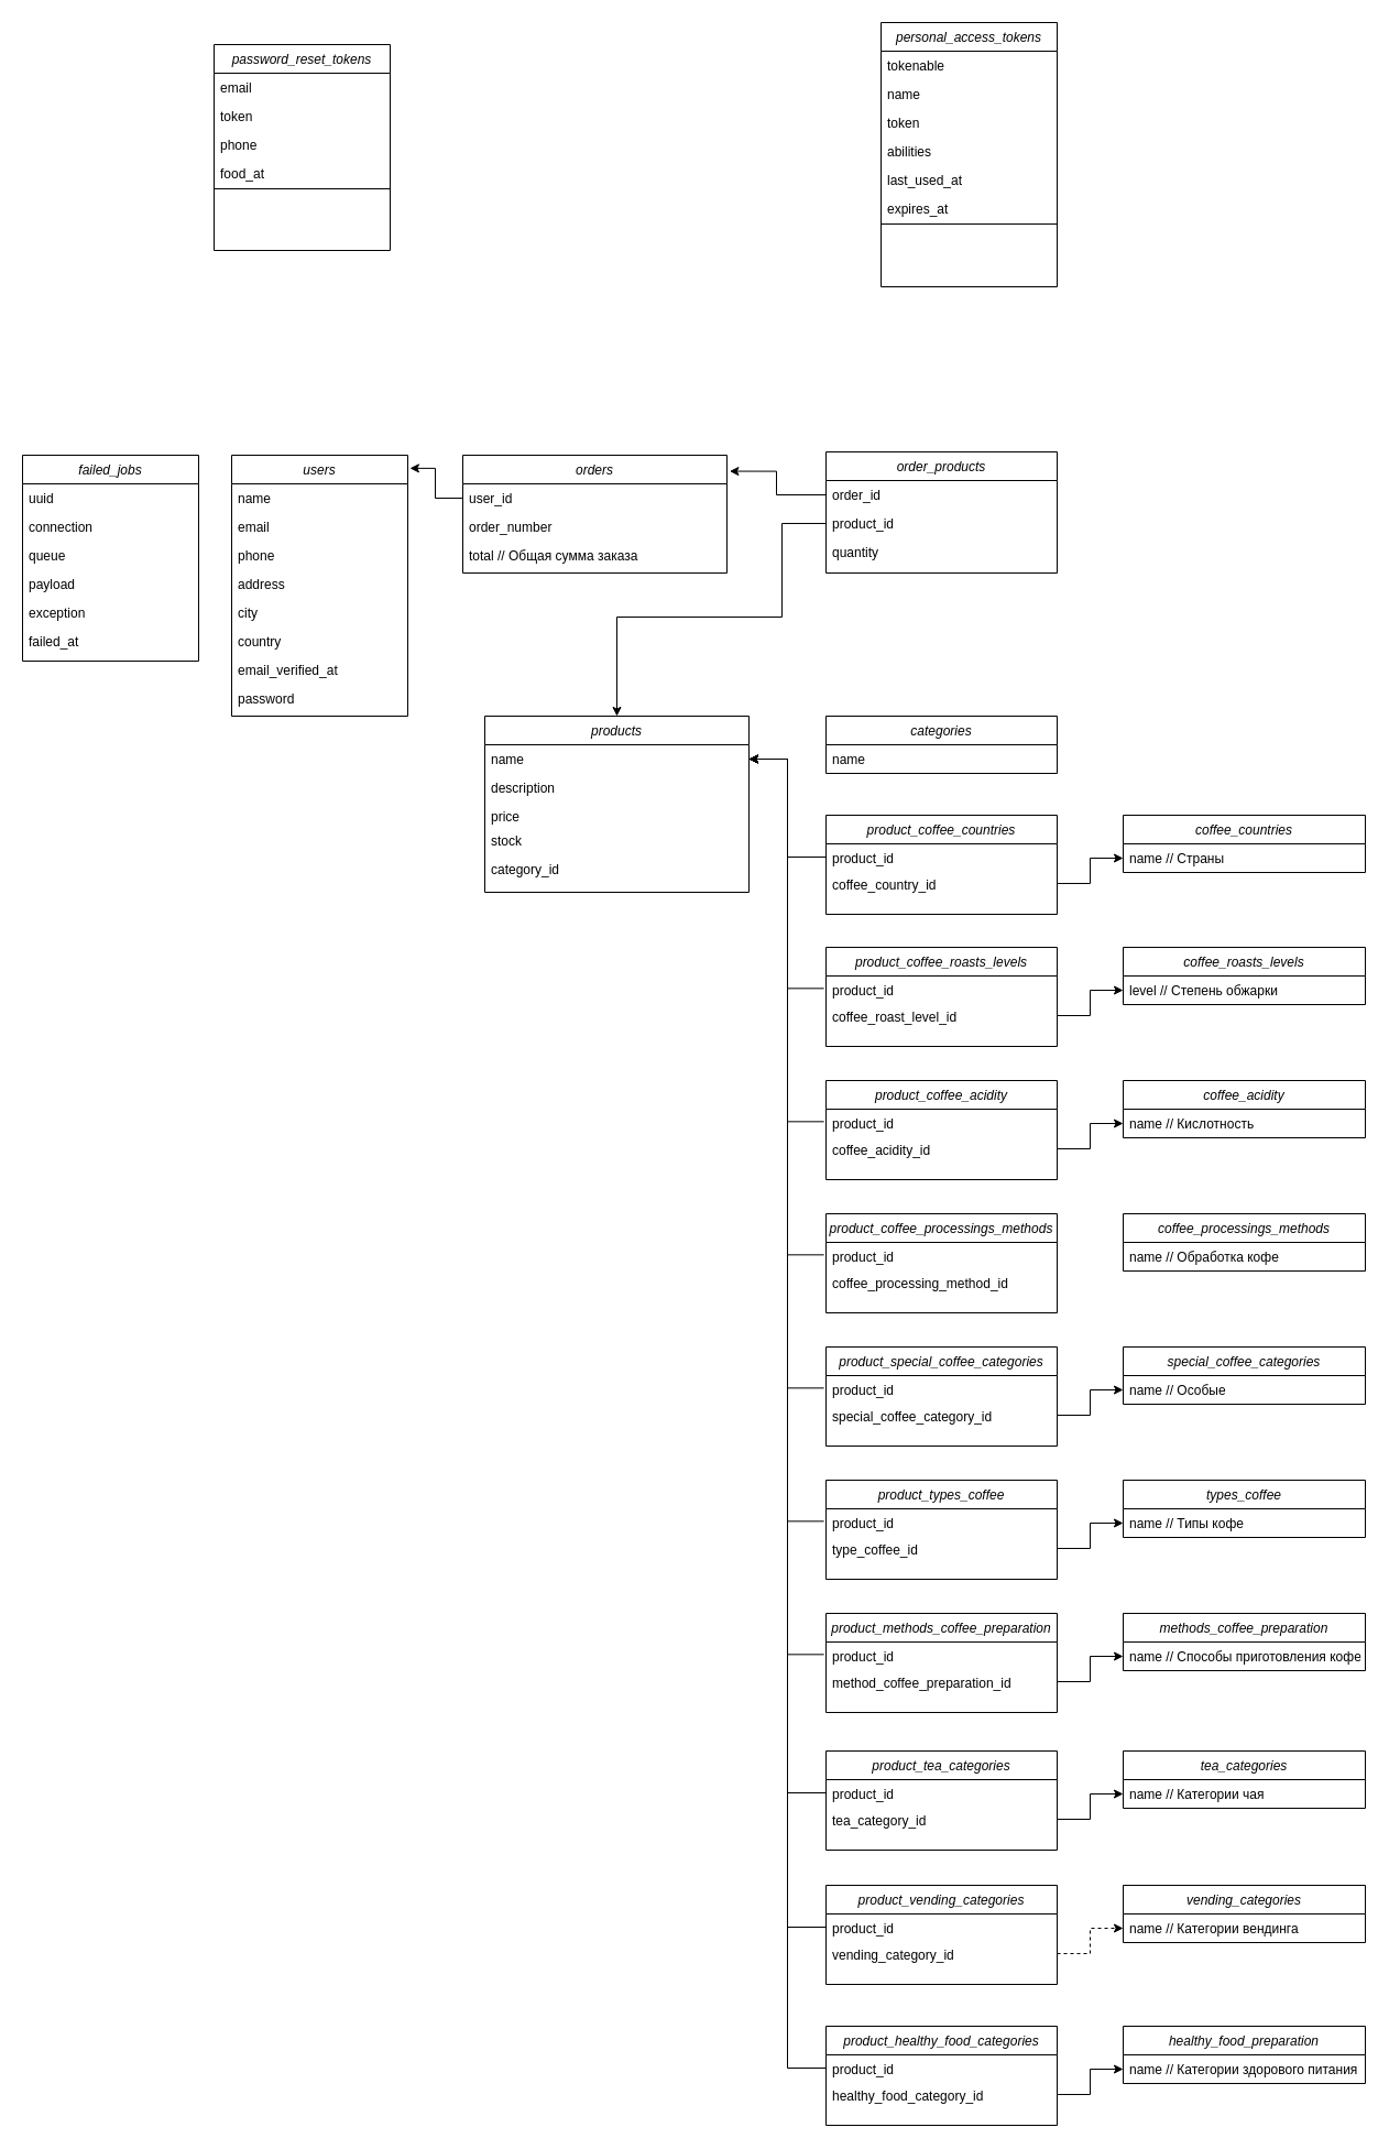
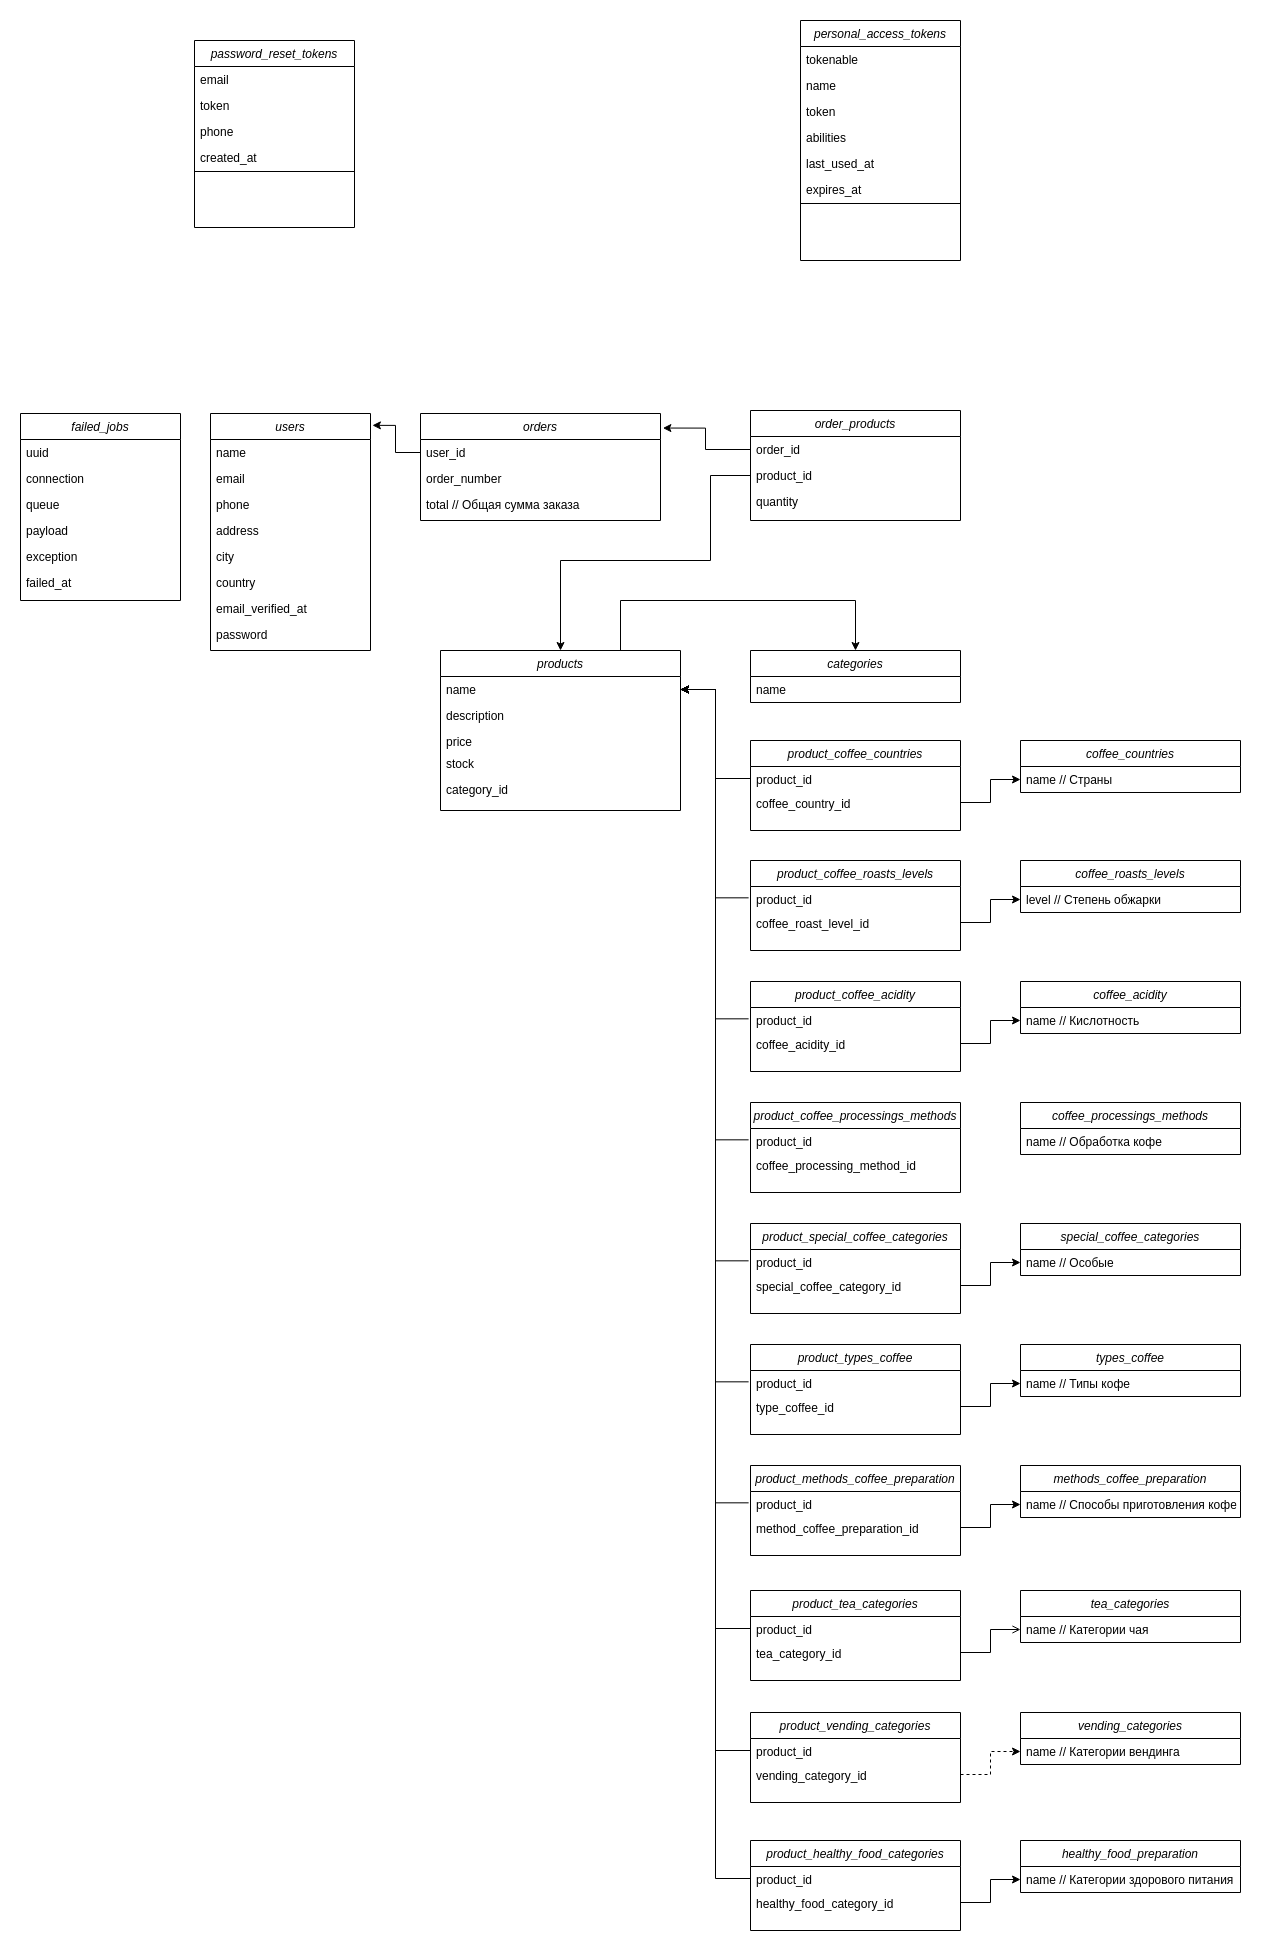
- <mxCell id="15" value="food_at" style="text;align=left;verticalAlign=top;spacingLeft=4;spacingRight=4;overflow=hidden;rotatable=0;points=[[0,0.5],[1,0.5]];portConstraint=eastwest;rounded=0;shadow=0;html=0;" parent="11" vertex="1"><mxGeometry y="104" width="160" height="26" as="geometry" /></mxCell>
+ <mxCell id="15" value="created_at" style="text;align=left;verticalAlign=top;spacingLeft=4;spacingRight=4;overflow=hidden;rotatable=0;points=[[0,0.5],[1,0.5]];portConstraint=eastwest;rounded=0;shadow=0;html=0;" parent="11" vertex="1"><mxGeometry y="104" width="160" height="26" as="geometry" /></mxCell>
+ <mxCell id="51" style="edgeStyle=orthogonalEdgeStyle;rounded=0;orthogonalLoop=1;jettySize=auto;html=1;entryX=0.5;entryY=0;entryDx=0;entryDy=0;exitX=0.75;exitY=0;exitDx=0;exitDy=0;" parent="1" source="39" target="32" edge="1"><mxGeometry relative="1" as="geometry"><mxPoint x="690" y="680" as="targetPoint" /><mxPoint x="750" y="689" as="sourcePoint" /><Array as="points"><mxPoint x="620" y="600" /><mxPoint x="855" y="600" /></Array></mxGeometry></mxCell>
- <mxCell id="64" style="edgeStyle=orthogonalEdgeStyle;rounded=0;orthogonalLoop=1;jettySize=auto;html=1;" parent="1" source="63" target="60" edge="1"><mxGeometry relative="1" as="geometry" /></mxCell>
+ <mxCell id="64" style="edgeStyle=orthogonalEdgeStyle;rounded=0;orthogonalLoop=1;jettySize=auto;html=1;endArrow=open;" parent="1" source="63" target="60" edge="1"><mxGeometry relative="1" as="geometry" /></mxCell>
